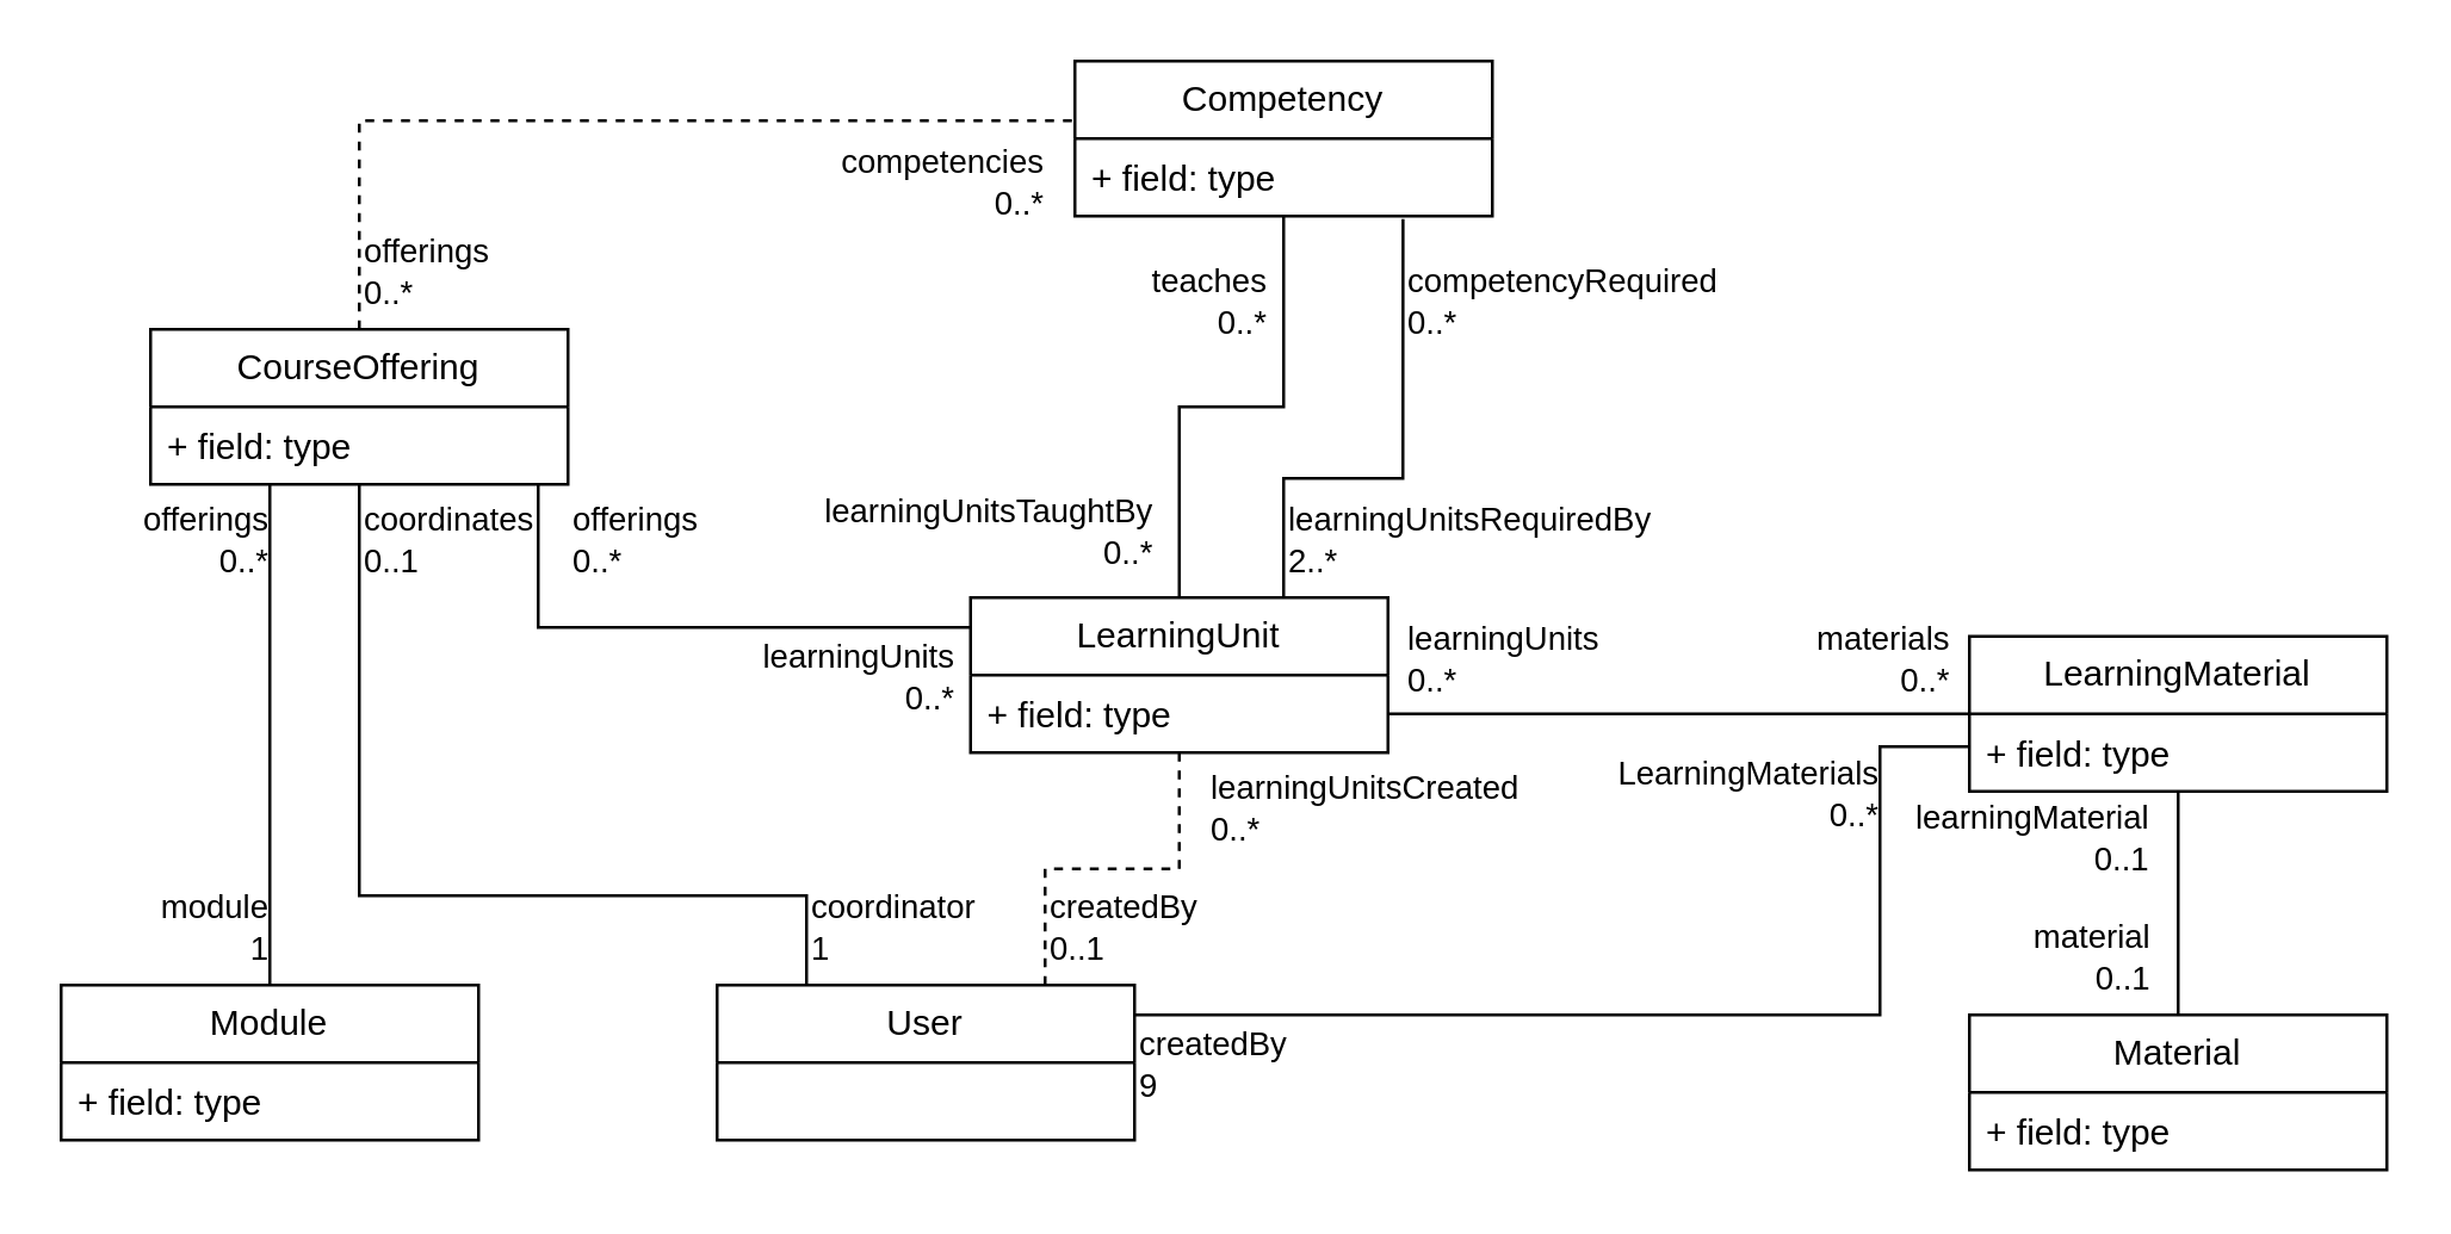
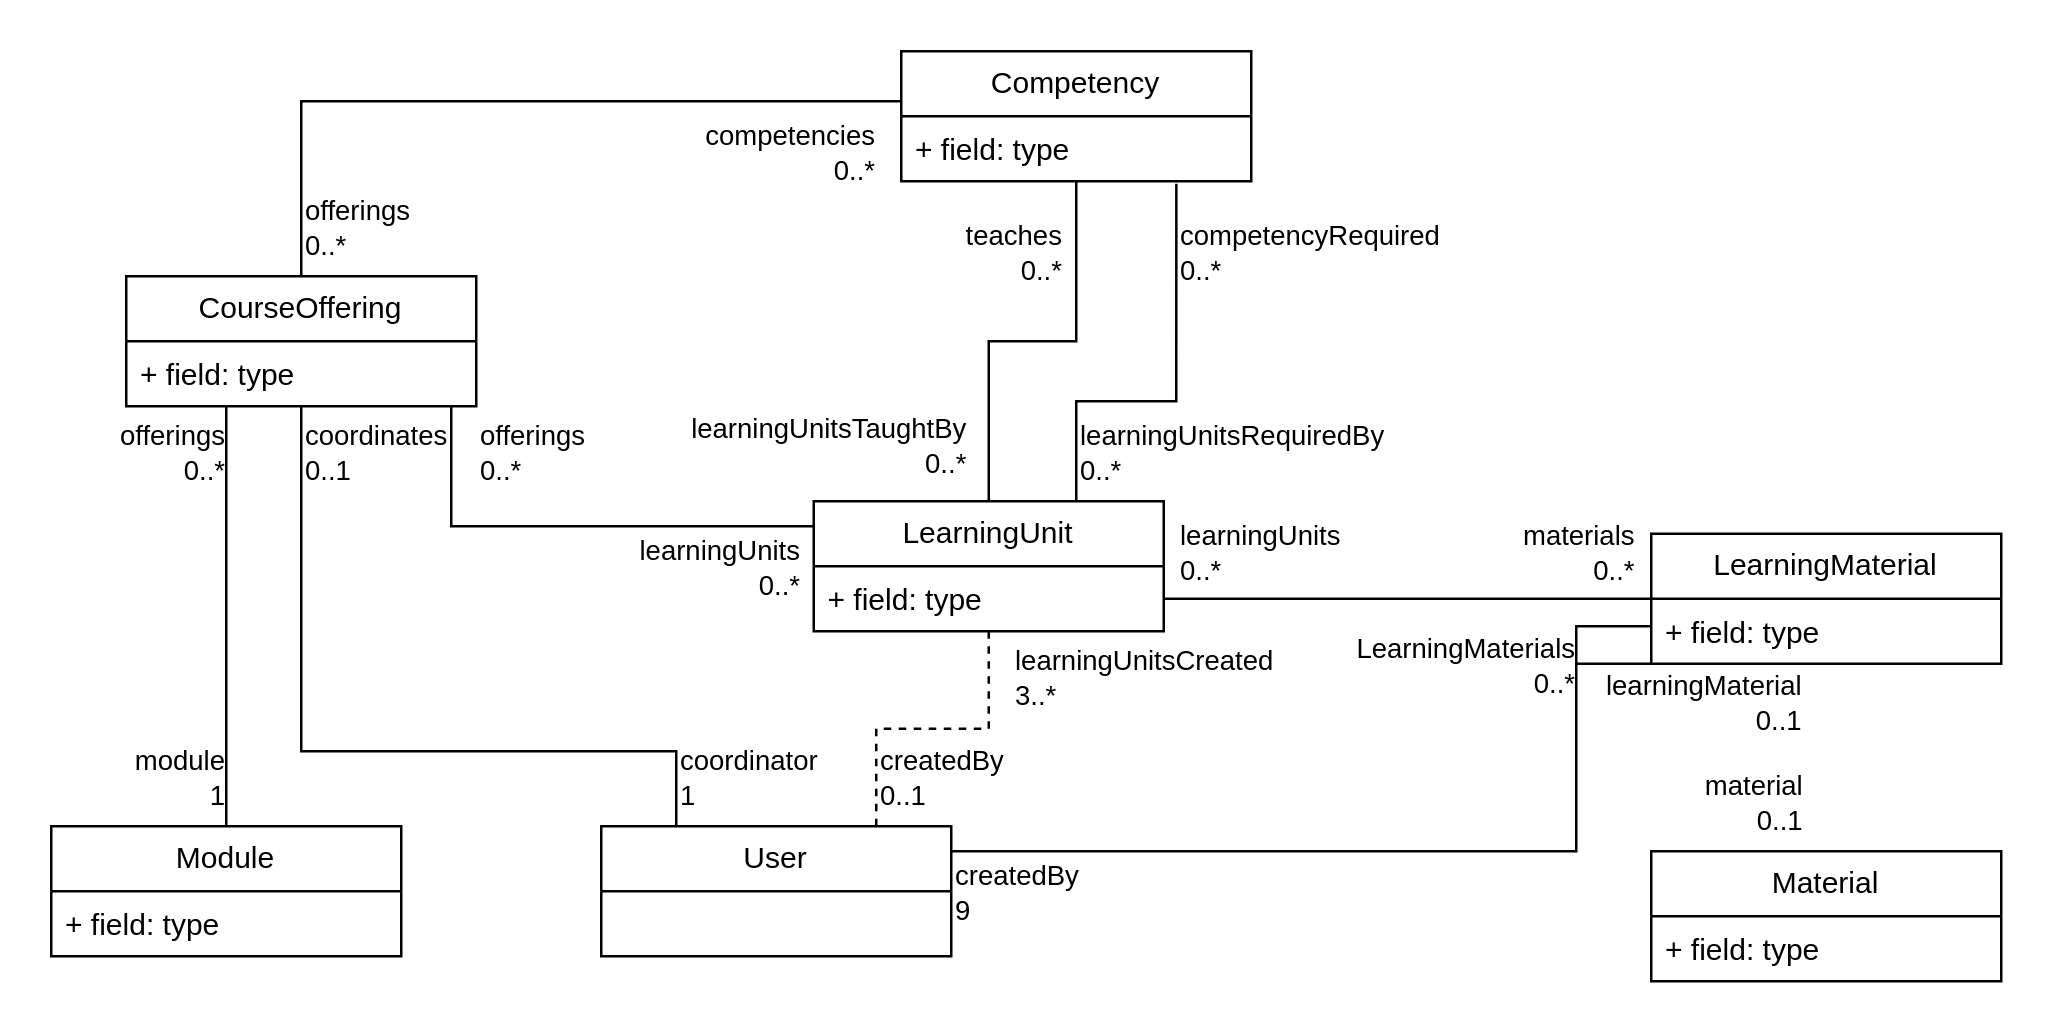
- <mxCell id="14" style="edgeStyle=orthogonalEdgeStyle;rounded=0;orthogonalLoop=1;jettySize=auto;html=1;endArrow=none;endFill=0;dashed=1;" edge="1" parent="1" source="16" target="7"><mxGeometry relative="1" as="geometry"><Array as="points"><mxPoint x="120" y="40" /></Array></mxGeometry></mxCell>
+ <mxCell id="14" style="edgeStyle=orthogonalEdgeStyle;rounded=0;orthogonalLoop=1;jettySize=auto;html=1;endArrow=none;endFill=0;" edge="1" parent="1" source="16" target="7"><mxGeometry relative="1" as="geometry"><Array as="points"><mxPoint x="120" y="40" /></Array></mxGeometry></mxCell>
- <mxCell id="25" value="&lt;div align=&quot;left&quot;&gt;learningUnitsRequiredBy&lt;/div&gt;&lt;div align=&quot;left&quot;&gt;2..*&lt;br&gt;&lt;/div&gt;" style="edgeLabel;html=1;align=left;verticalAlign=middle;resizable=0;points=[];" vertex="1" connectable="0" parent="1"><mxGeometry x="430" y="180" as="geometry" /></mxCell>
+ <mxCell id="25" value="&lt;div align=&quot;left&quot;&gt;learningUnitsRequiredBy&lt;/div&gt;&lt;div align=&quot;left&quot;&gt;0..*&lt;br&gt;&lt;/div&gt;" style="edgeLabel;html=1;align=left;verticalAlign=middle;resizable=0;points=[];" vertex="1" connectable="0" parent="1"><mxGeometry x="430" y="180" as="geometry" /></mxCell>
- <mxCell id="42" value="&lt;div align=&quot;left&quot;&gt;learningUnitsCreated&lt;/div&gt;&lt;div align=&quot;left&quot;&gt;0..*&lt;br&gt;&lt;/div&gt;" style="edgeLabel;html=1;align=left;verticalAlign=middle;resizable=0;points=[];" vertex="1" connectable="0" parent="1"><mxGeometry x="404" y="270" as="geometry" /></mxCell>
+ <mxCell id="42" value="&lt;div align=&quot;left&quot;&gt;learningUnitsCreated&lt;/div&gt;&lt;div align=&quot;left&quot;&gt;3..*&lt;br&gt;&lt;/div&gt;" style="edgeLabel;html=1;align=left;verticalAlign=middle;resizable=0;points=[];" vertex="1" connectable="0" parent="1"><mxGeometry x="404" y="270" as="geometry" /></mxCell>
- <mxCell id="9" style="edgeStyle=orthogonalEdgeStyle;rounded=0;orthogonalLoop=1;jettySize=auto;html=1;endArrow=none;endFill=0;" edge="1" parent="1" source="10" target="12"><mxGeometry relative="1" as="geometry" /></mxCell>
+ <mxCell id="9" style="edgeStyle=orthogonalEdgeStyle;rounded=0;orthogonalLoop=1;jettySize=auto;html=1;endArrow=none;endFill=0;" edge="1" parent="1" source="10" target="43"><mxGeometry relative="1" as="geometry" /></mxCell>
